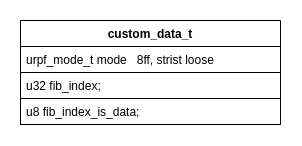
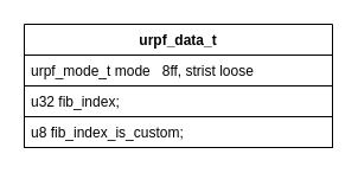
- <mxCell id="2" value="custom_data_t" style="swimlane;fontStyle=1;align=center;verticalAlign=top;childLayout=stackLayout;horizontal=1;startSize=26;horizontalStack=0;resizeParent=1;resizeParentMax=0;resizeLast=0;collapsible=1;marginBottom=0;whiteSpace=wrap;html=1;" vertex="1" parent="1"><mxGeometry x="20" y="20" width="260" height="104" as="geometry" /></mxCell>
+ <mxCell id="2" value="urpf_data_t" style="swimlane;fontStyle=1;align=center;verticalAlign=top;childLayout=stackLayout;horizontal=1;startSize=26;horizontalStack=0;resizeParent=1;resizeParentMax=0;resizeLast=0;collapsible=1;marginBottom=0;whiteSpace=wrap;html=1;" vertex="1" parent="1"><mxGeometry x="20" y="20" width="260" height="104" as="geometry" /></mxCell>
- <mxCell id="5" value="u8 fib_index_is_data;" style="text;strokeColor=default;fillColor=none;align=left;verticalAlign=top;spacingLeft=4;spacingRight=4;overflow=hidden;rotatable=0;points=[[0,0.5],[1,0.5]];portConstraint=eastwest;whiteSpace=wrap;html=1;" vertex="1" parent="2"><mxGeometry y="78" width="260" height="26" as="geometry" /></mxCell>
+ <mxCell id="5" value="u8 fib_index_is_custom;" style="text;strokeColor=default;fillColor=none;align=left;verticalAlign=top;spacingLeft=4;spacingRight=4;overflow=hidden;rotatable=0;points=[[0,0.5],[1,0.5]];portConstraint=eastwest;whiteSpace=wrap;html=1;" vertex="1" parent="2"><mxGeometry y="78" width="260" height="26" as="geometry" /></mxCell>
